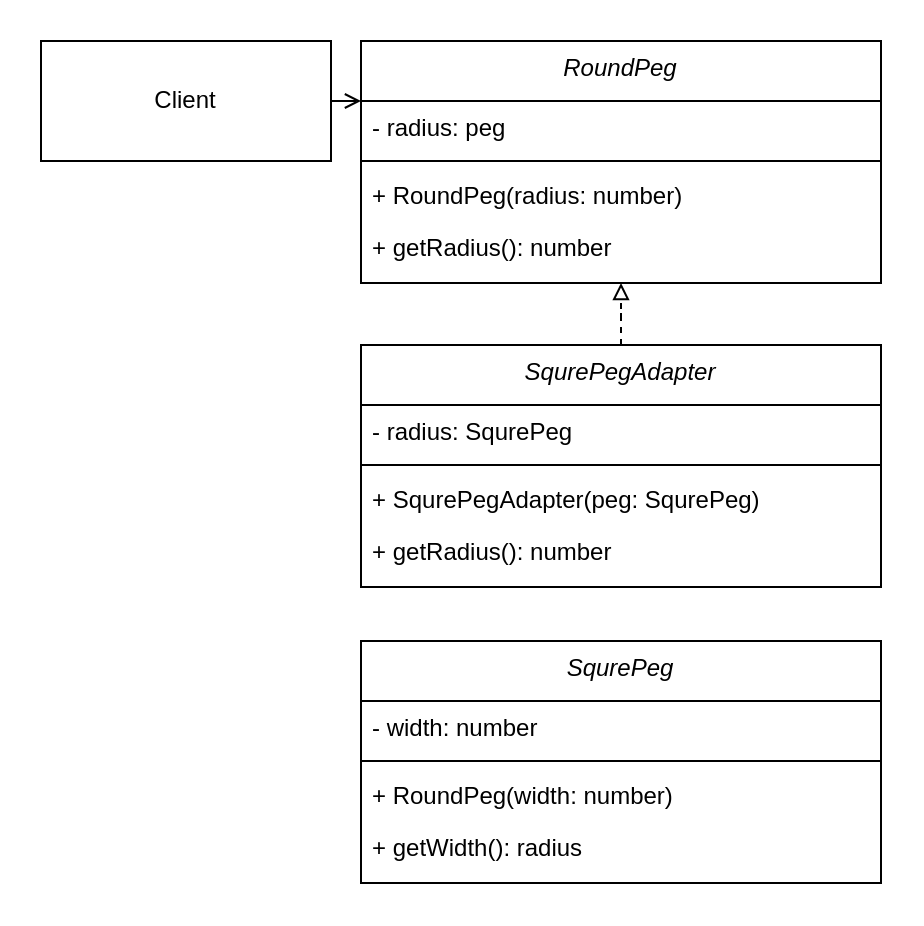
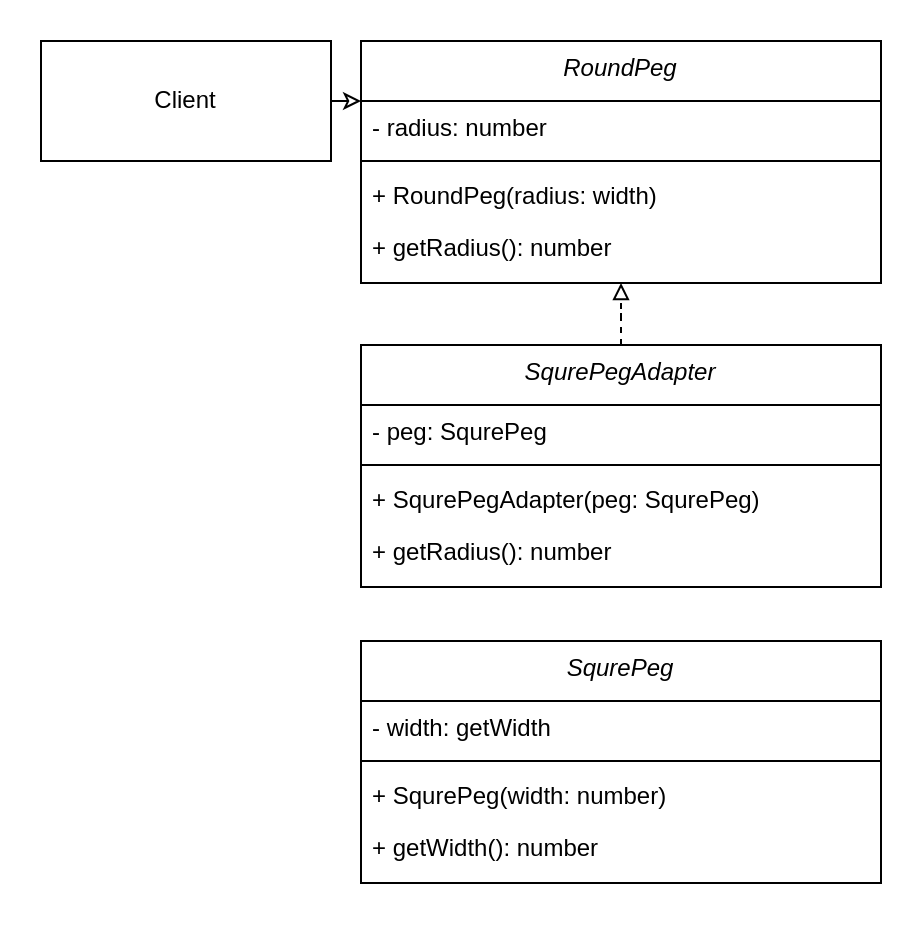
- <mxCell id="18" style="edgeStyle=orthogonalEdgeStyle;rounded=0;orthogonalLoop=1;jettySize=auto;html=1;startArrow=none;startFill=0;endArrow=open;endFill=0;" edge="1" parent="1" source="19" target="2"><mxGeometry relative="1" as="geometry"><Array as="points"><mxPoint x="100" y="80" /></Array></mxGeometry></mxCell>
+ <mxCell id="18" style="edgeStyle=orthogonalEdgeStyle;rounded=0;orthogonalLoop=1;jettySize=auto;html=1;startArrow=none;startFill=0;endArrow=classic;endFill=0;" edge="1" parent="1" source="19" target="2"><mxGeometry relative="1" as="geometry"><Array as="points"><mxPoint x="100" y="80" /></Array></mxGeometry></mxCell>
- <mxCell id="3" value="- radius: peg" style="text;align=left;verticalAlign=top;spacingLeft=4;spacingRight=4;overflow=hidden;rotatable=0;points=[[0,0.5],[1,0.5]];portConstraint=eastwest;" vertex="1" parent="2"><mxGeometry y="30" width="260" height="26" as="geometry" /></mxCell>
+ <mxCell id="3" value="- radius: number" style="text;align=left;verticalAlign=top;spacingLeft=4;spacingRight=4;overflow=hidden;rotatable=0;points=[[0,0.5],[1,0.5]];portConstraint=eastwest;" vertex="1" parent="2"><mxGeometry y="30" width="260" height="26" as="geometry" /></mxCell>
- <mxCell id="5" value="+ RoundPeg(radius: number)" style="text;align=left;verticalAlign=top;spacingLeft=4;spacingRight=4;overflow=hidden;rotatable=0;points=[[0,0.5],[1,0.5]];portConstraint=eastwest;" vertex="1" parent="2"><mxGeometry y="64" width="260" height="26" as="geometry" /></mxCell>
+ <mxCell id="5" value="+ RoundPeg(radius: width)" style="text;align=left;verticalAlign=top;spacingLeft=4;spacingRight=4;overflow=hidden;rotatable=0;points=[[0,0.5],[1,0.5]];portConstraint=eastwest;" vertex="1" parent="2"><mxGeometry y="64" width="260" height="26" as="geometry" /></mxCell>
- <mxCell id="14" value="- radius: SqurePeg" style="text;align=left;verticalAlign=top;spacingLeft=4;spacingRight=4;overflow=hidden;rotatable=0;points=[[0,0.5],[1,0.5]];portConstraint=eastwest;" vertex="1" parent="13"><mxGeometry y="30" width="260" height="26" as="geometry" /></mxCell>
+ <mxCell id="14" value="- peg: SqurePeg" style="text;align=left;verticalAlign=top;spacingLeft=4;spacingRight=4;overflow=hidden;rotatable=0;points=[[0,0.5],[1,0.5]];portConstraint=eastwest;" vertex="1" parent="13"><mxGeometry y="30" width="260" height="26" as="geometry" /></mxCell>
- <mxCell id="8" value="- width: number" style="text;align=left;verticalAlign=top;spacingLeft=4;spacingRight=4;overflow=hidden;rotatable=0;points=[[0,0.5],[1,0.5]];portConstraint=eastwest;" vertex="1" parent="7"><mxGeometry y="30" width="260" height="26" as="geometry" /></mxCell>
+ <mxCell id="8" value="- width: getWidth" style="text;align=left;verticalAlign=top;spacingLeft=4;spacingRight=4;overflow=hidden;rotatable=0;points=[[0,0.5],[1,0.5]];portConstraint=eastwest;" vertex="1" parent="7"><mxGeometry y="30" width="260" height="26" as="geometry" /></mxCell>
- <mxCell id="10" value="+ RoundPeg(width: number)" style="text;align=left;verticalAlign=top;spacingLeft=4;spacingRight=4;overflow=hidden;rotatable=0;points=[[0,0.5],[1,0.5]];portConstraint=eastwest;" vertex="1" parent="7"><mxGeometry y="64" width="260" height="26" as="geometry" /></mxCell>
+ <mxCell id="10" value="+ SqurePeg(width: number)" style="text;align=left;verticalAlign=top;spacingLeft=4;spacingRight=4;overflow=hidden;rotatable=0;points=[[0,0.5],[1,0.5]];portConstraint=eastwest;" vertex="1" parent="7"><mxGeometry y="64" width="260" height="26" as="geometry" /></mxCell>
- <mxCell id="11" value="+ getWidth(): radius" style="text;align=left;verticalAlign=top;spacingLeft=4;spacingRight=4;overflow=hidden;rotatable=0;points=[[0,0.5],[1,0.5]];portConstraint=eastwest;" vertex="1" parent="7"><mxGeometry y="90" width="260" height="26" as="geometry" /></mxCell>
+ <mxCell id="11" value="+ getWidth(): number" style="text;align=left;verticalAlign=top;spacingLeft=4;spacingRight=4;overflow=hidden;rotatable=0;points=[[0,0.5],[1,0.5]];portConstraint=eastwest;" vertex="1" parent="7"><mxGeometry y="90" width="260" height="26" as="geometry" /></mxCell>
